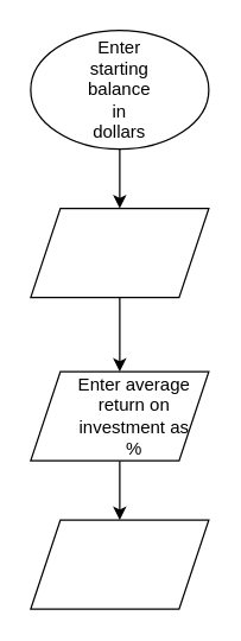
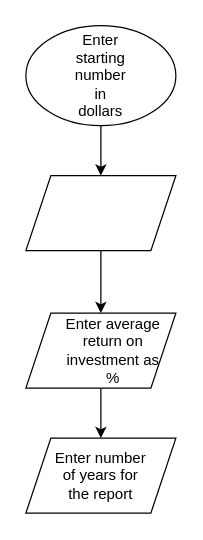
- <mxCell id="9" value="Enter starting balance in dollars" style="text;html=1;strokeColor=none;fillColor=none;align=center;verticalAlign=middle;whiteSpace=wrap;rounded=0;" vertex="1" parent="1"><mxGeometry x="60" y="50" width="40" height="20" as="geometry" /></mxCell>
+ <mxCell id="9" value="Enter starting number in dollars" style="text;html=1;strokeColor=none;fillColor=none;align=center;verticalAlign=middle;whiteSpace=wrap;rounded=0;" vertex="1" parent="1"><mxGeometry x="60" y="50" width="40" height="20" as="geometry" /></mxCell>
+ <mxCell id="11" value="Enter number of years for the report" style="text;html=1;strokeColor=none;fillColor=none;align=center;verticalAlign=middle;whiteSpace=wrap;rounded=0;" vertex="1" parent="1"><mxGeometry x="40" y="370" width="80" height="20" as="geometry" /></mxCell>
